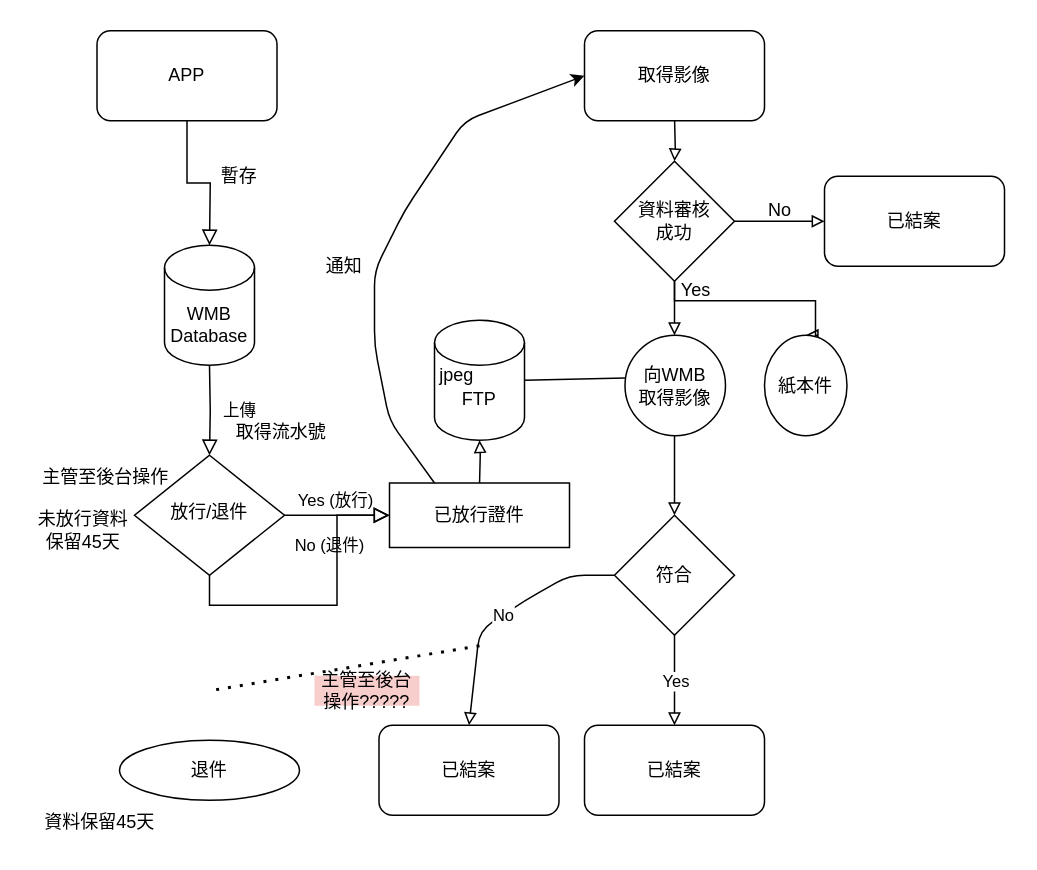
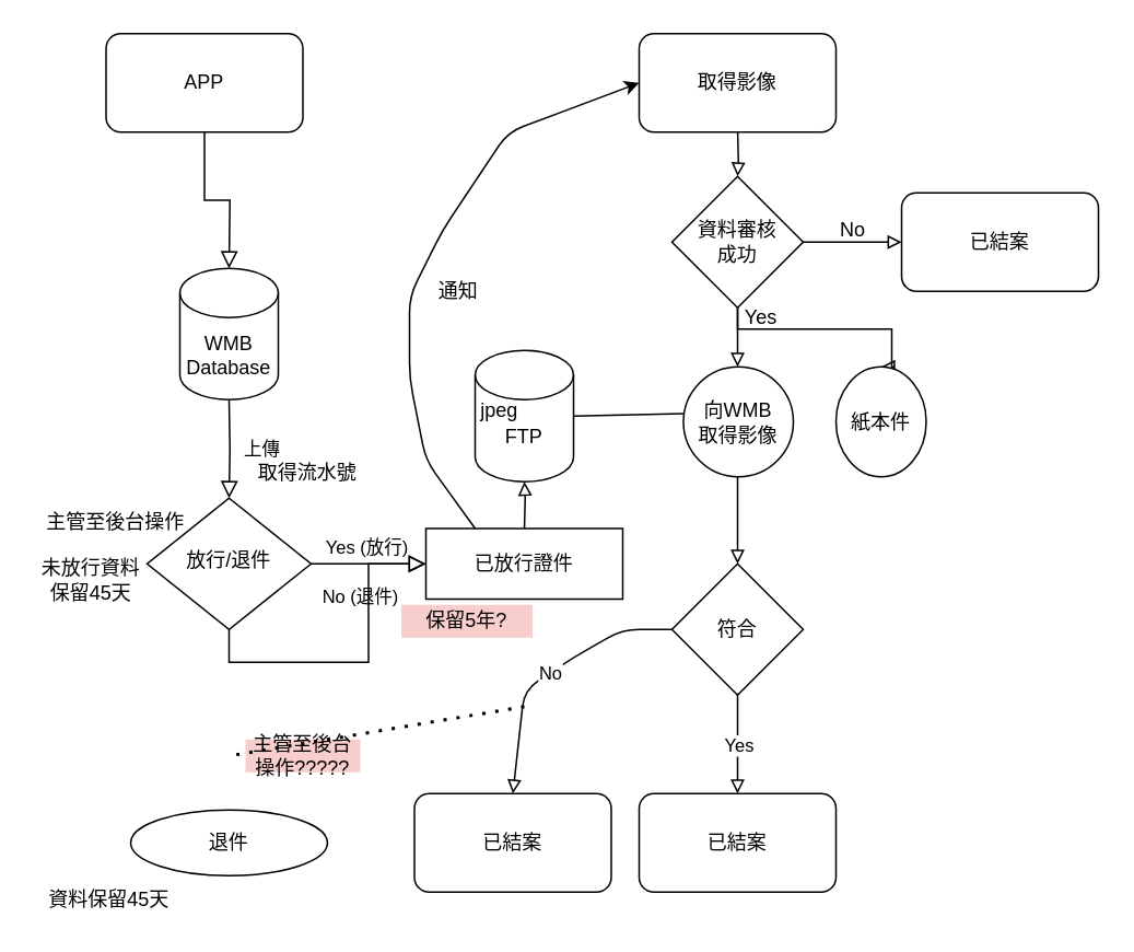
- <mxCell id="8" value="暫存" style="text;html=1;strokeColor=none;fillColor=none;align=center;verticalAlign=middle;whiteSpace=wrap;rounded=0;" vertex="1" parent="1"><mxGeometry x="139" y="107" width="40" height="20" as="geometry" /></mxCell>
- <mxCell id="43" value="通知" style="text;html=1;strokeColor=none;fillColor=none;align=center;verticalAlign=middle;whiteSpace=wrap;rounded=0;" vertex="1" parent="1"><mxGeometry x="209" y="167" width="40" height="20" as="geometry" /></mxCell>
+ <mxCell id="43" value="通知" style="text;html=1;strokeColor=none;fillColor=none;align=center;verticalAlign=middle;whiteSpace=wrap;rounded=0;" vertex="1" parent="1"><mxGeometry x="259" y="167" width="40" height="20" as="geometry" /></mxCell>
+ <mxCell id="44" value="保留5年?" style="text;html=1;fillColor=#f8cecc;align=center;verticalAlign=middle;whiteSpace=wrap;rounded=0;" vertex="1" parent="1"><mxGeometry x="244" y="368" width="80" height="20" as="geometry" /></mxCell>
- <mxCell id="19" value="主管至後台操作?????" style="text;html=1;fillColor=#f8cecc;align=center;verticalAlign=middle;whiteSpace=wrap;rounded=0;" vertex="1" parent="1"><mxGeometry x="209" y="450" width="70" height="20" as="geometry" /></mxCell>
+ <mxCell id="19" value="主管至後台操作?????" style="text;html=1;fillColor=#f8cecc;align=center;verticalAlign=middle;whiteSpace=wrap;rounded=0;" vertex="1" parent="1"><mxGeometry x="149" y="450" width="70" height="20" as="geometry" /></mxCell>
